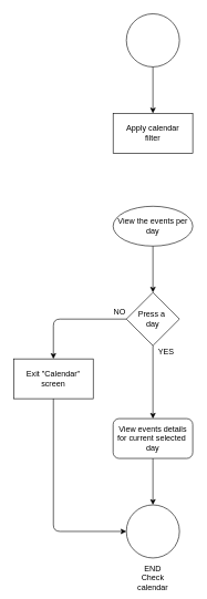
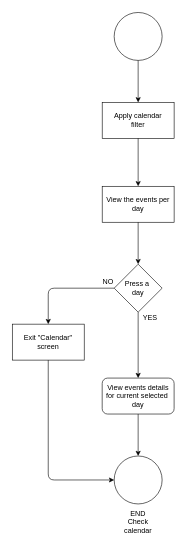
+ <mxCell id="7" value="" style="endArrow=classic;html=1;exitX=0.5;exitY=1;exitDx=0;exitDy=0;entryX=0.5;entryY=0;entryDx=0;entryDy=0;" edge="1" parent="1" source="3" target="4"><mxGeometry width="50" height="50" relative="1" as="geometry"><mxPoint x="220" y="290" as="sourcePoint" /><mxPoint x="270" y="240" as="targetPoint" /></mxGeometry></mxCell>
- <mxCell id="4" value="View the events per day" style="ellipse;whiteSpace=wrap;html=1;" vertex="1" parent="1"><mxGeometry x="170" y="310" width="120" height="60" as="geometry" /></mxCell>
+ <mxCell id="4" value="View the events per day" style="rounded=0;whiteSpace=wrap;html=1;" vertex="1" parent="1"><mxGeometry x="170" y="310" width="120" height="60" as="geometry" /></mxCell>
